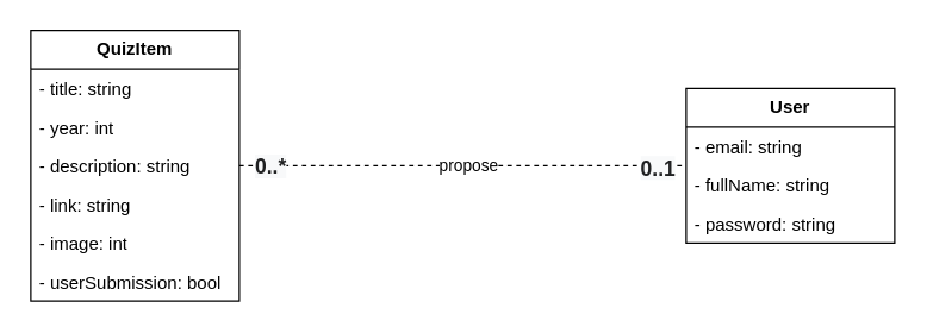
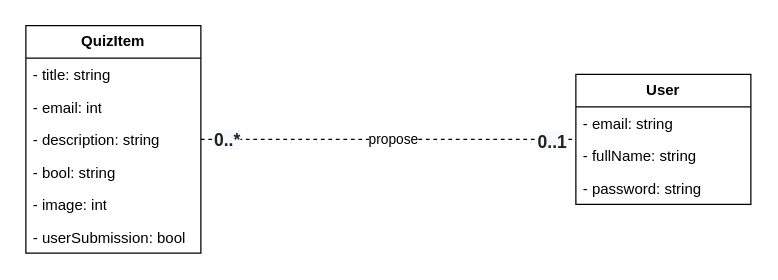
- <mxCell id="4" value="- year: int" style="text;strokeColor=none;fillColor=none;align=left;verticalAlign=top;spacingLeft=4;spacingRight=4;overflow=hidden;rotatable=0;points=[[0,0.5],[1,0.5]];portConstraint=eastwest;whiteSpace=wrap;html=1;" vertex="1" parent="2"><mxGeometry y="52" width="140" height="26" as="geometry" /></mxCell>
+ <mxCell id="4" value="- email: int" style="text;strokeColor=none;fillColor=none;align=left;verticalAlign=top;spacingLeft=4;spacingRight=4;overflow=hidden;rotatable=0;points=[[0,0.5],[1,0.5]];portConstraint=eastwest;whiteSpace=wrap;html=1;" vertex="1" parent="2"><mxGeometry y="52" width="140" height="26" as="geometry" /></mxCell>
- <mxCell id="6" value="- link: string" style="text;strokeColor=none;fillColor=none;align=left;verticalAlign=top;spacingLeft=4;spacingRight=4;overflow=hidden;rotatable=0;points=[[0,0.5],[1,0.5]];portConstraint=eastwest;whiteSpace=wrap;html=1;" vertex="1" parent="2"><mxGeometry y="104" width="140" height="26" as="geometry" /></mxCell>
+ <mxCell id="6" value="- bool: string" style="text;strokeColor=none;fillColor=none;align=left;verticalAlign=top;spacingLeft=4;spacingRight=4;overflow=hidden;rotatable=0;points=[[0,0.5],[1,0.5]];portConstraint=eastwest;whiteSpace=wrap;html=1;" vertex="1" parent="2"><mxGeometry y="104" width="140" height="26" as="geometry" /></mxCell>
